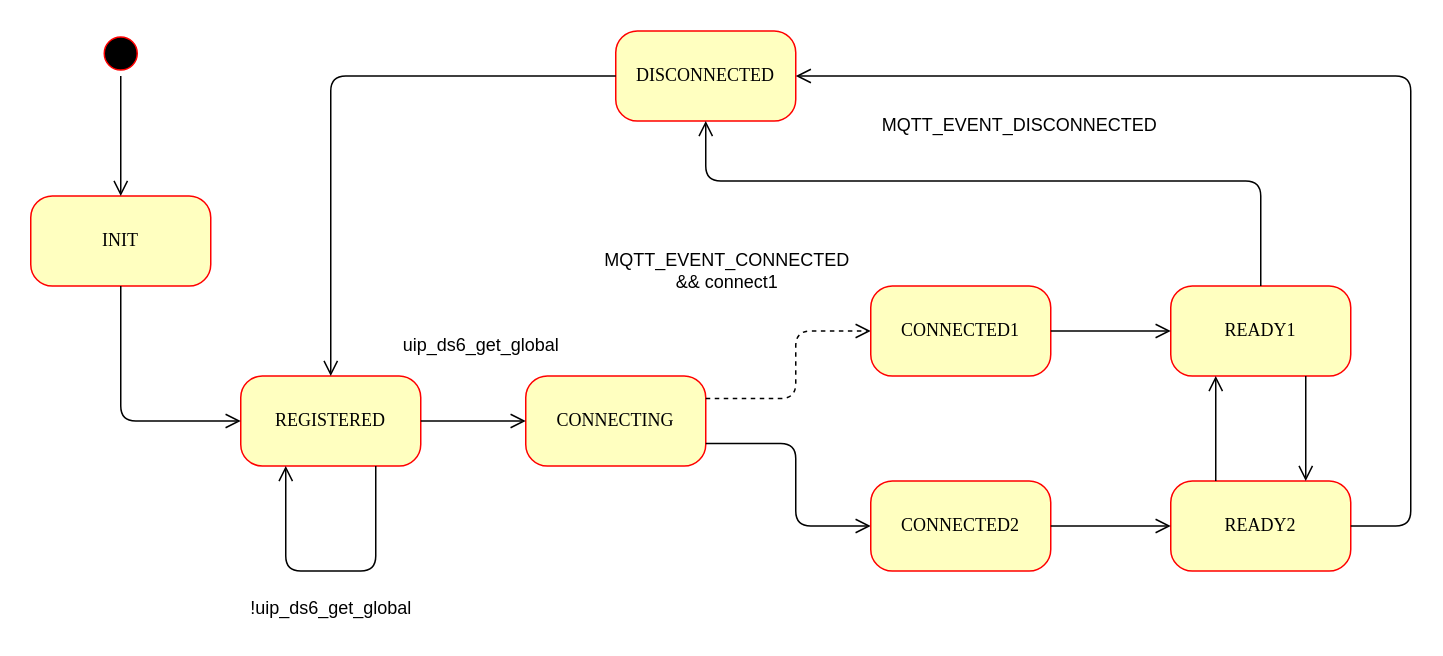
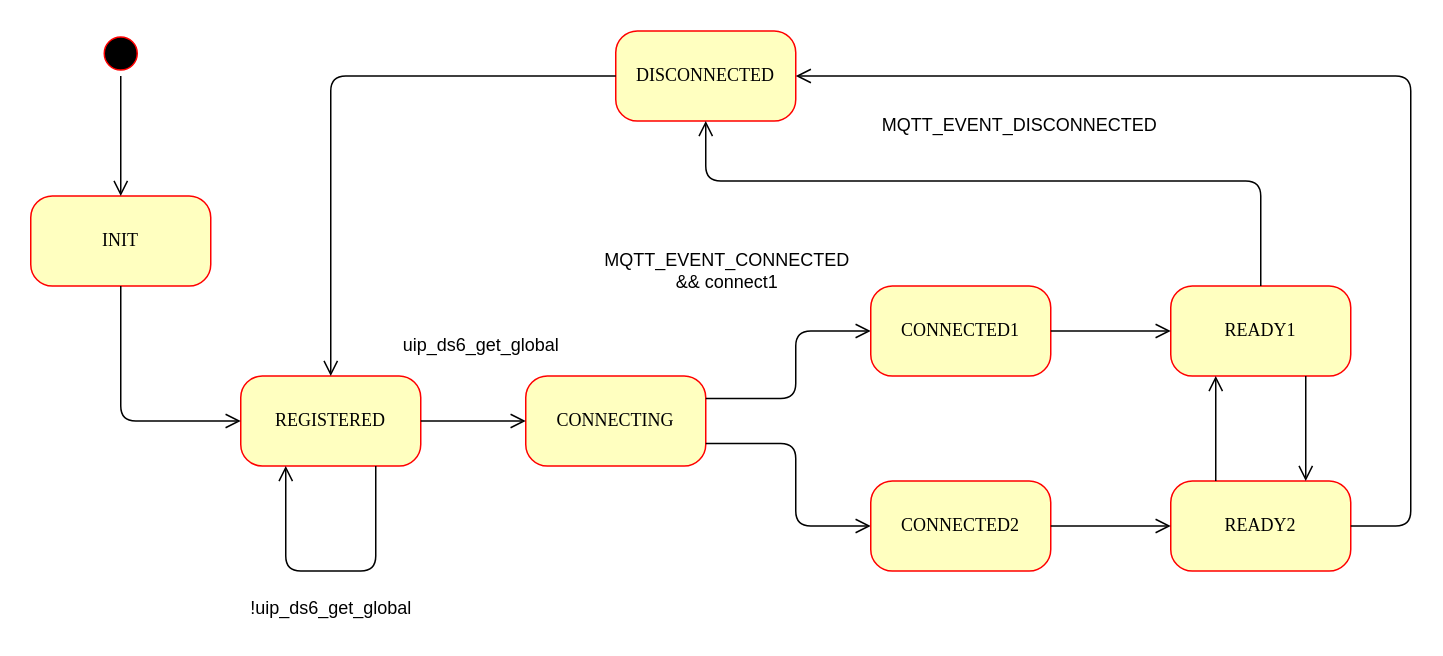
- <mxCell id="10" style="edgeStyle=orthogonalEdgeStyle;html=1;labelBackgroundColor=none;endArrow=open;endSize=8;fontFamily=Verdana;fontSize=12;align=left;entryX=0;entryY=0.5;exitX=1;exitY=0.25;exitDx=0;exitDy=0;entryDx=0;entryDy=0;dashed=1;" parent="1" source="7" target="11" edge="1"><mxGeometry relative="1" as="geometry"><Array as="points"><mxPoint x="530" y="265" /><mxPoint x="530" y="220" /></Array><mxPoint x="530" y="220" as="sourcePoint" /><mxPoint x="620" y="220" as="targetPoint" /></mxGeometry></mxCell>
+ <mxCell id="10" style="edgeStyle=orthogonalEdgeStyle;html=1;labelBackgroundColor=none;endArrow=open;endSize=8;fontFamily=Verdana;fontSize=12;align=left;entryX=0;entryY=0.5;exitX=1;exitY=0.25;exitDx=0;exitDy=0;entryDx=0;entryDy=0;" parent="1" source="7" target="11" edge="1"><mxGeometry relative="1" as="geometry"><Array as="points"><mxPoint x="530" y="265" /><mxPoint x="530" y="220" /></Array><mxPoint x="530" y="220" as="sourcePoint" /><mxPoint x="620" y="220" as="targetPoint" /></mxGeometry></mxCell>
